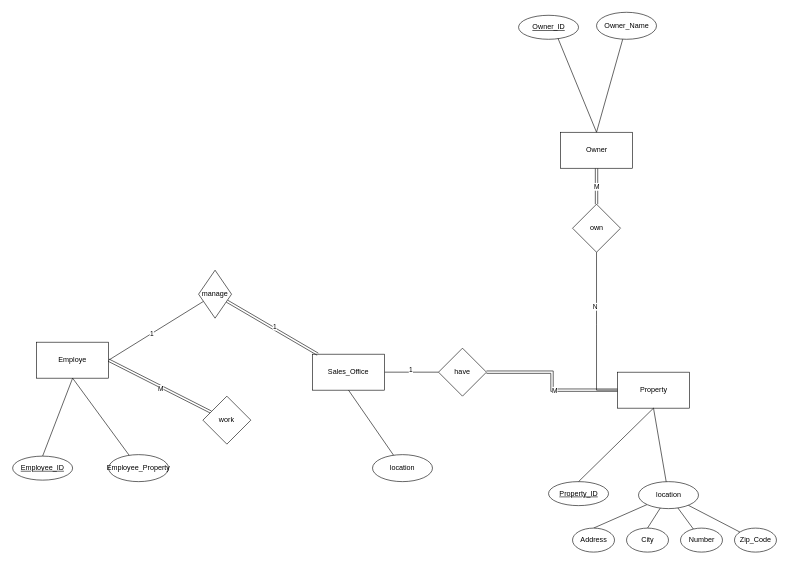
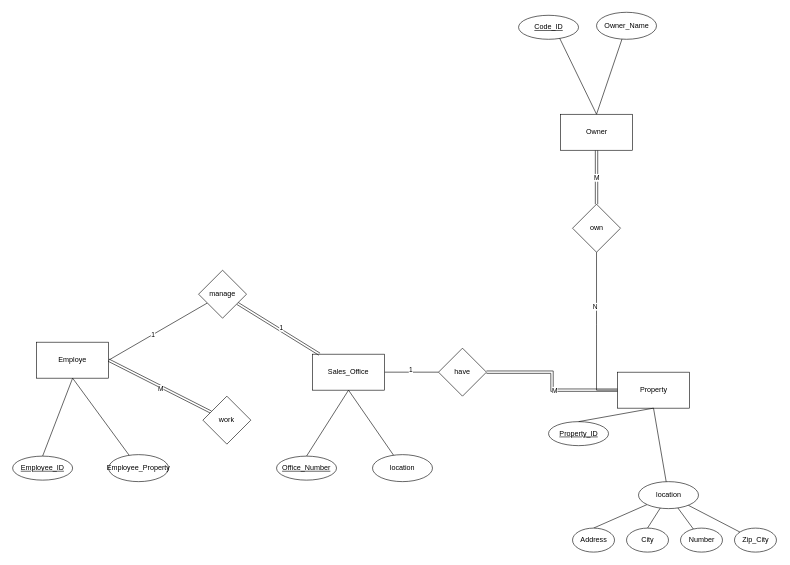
- <mxCell id="44" value="&lt;u&gt;Owner_ID&lt;/u&gt;" style="ellipse;whiteSpace=wrap;html=1;" parent="1" vertex="1"><mxGeometry x="863.5" y="25" width="100" height="40" as="geometry" /></mxCell>
+ <mxCell id="44" value="&lt;u&gt;Code_ID&lt;/u&gt;" style="ellipse;whiteSpace=wrap;html=1;" parent="1" vertex="1"><mxGeometry x="863.5" y="25" width="100" height="40" as="geometry" /></mxCell>
- <mxCell id="41" value="Owner" style="rounded=0;whiteSpace=wrap;html=1;" parent="1" vertex="1"><mxGeometry x="933.5" y="220" width="120" height="60" as="geometry" /></mxCell>
+ <mxCell id="41" value="Owner" style="rounded=0;whiteSpace=wrap;html=1;" parent="1" vertex="1"><mxGeometry x="933.5" y="190" width="120" height="60" as="geometry" /></mxCell>
- <mxCell id="21" value="manage" style="rhombus;whiteSpace=wrap;html=1;rounded=0;" parent="1" vertex="1"><mxGeometry x="330" y="450" width="55" height="80" as="geometry" /></mxCell>
+ <mxCell id="21" value="manage" style="rhombus;whiteSpace=wrap;html=1;rounded=0;" parent="1" vertex="1"><mxGeometry x="330" y="450" width="80" height="80" as="geometry" /></mxCell>
+ <mxCell id="2" style="rounded=0;orthogonalLoop=1;jettySize=auto;html=1;entryX=0.5;entryY=0;entryDx=0;entryDy=0;endArrow=none;endFill=0;exitX=0.5;exitY=1;exitDx=0;exitDy=0;" parent="1" source="5" target="6" edge="1"><mxGeometry relative="1" as="geometry"><mxPoint x="573.142" y="650" as="sourcePoint" /><mxPoint x="529.995" y="760" as="targetPoint" /></mxGeometry></mxCell>
+ <mxCell id="6" value="Office_Number" style="ellipse;whiteSpace=wrap;html=1;fontStyle=4" parent="1" vertex="1"><mxGeometry x="460" y="760" width="100" height="40" as="geometry" /></mxCell>
- <mxCell id="23" value="&lt;u&gt;Property_ID&lt;/u&gt;" style="ellipse;whiteSpace=wrap;html=1;" parent="1" vertex="1"><mxGeometry x="913.5" y="802.5" width="100" height="40" as="geometry" /></mxCell>
+ <mxCell id="23" value="&lt;u&gt;Property_ID&lt;/u&gt;" style="ellipse;whiteSpace=wrap;html=1;" parent="1" vertex="1"><mxGeometry x="913.5" y="702.5" width="100" height="40" as="geometry" /></mxCell>
- <mxCell id="34" value="Zip_Code" style="ellipse;whiteSpace=wrap;html=1;" parent="1" vertex="1"><mxGeometry x="1223.5" y="880" width="70" height="40" as="geometry" /></mxCell>
+ <mxCell id="34" value="Zip_City" style="ellipse;whiteSpace=wrap;html=1;" parent="1" vertex="1"><mxGeometry x="1223.5" y="880" width="70" height="40" as="geometry" /></mxCell>
